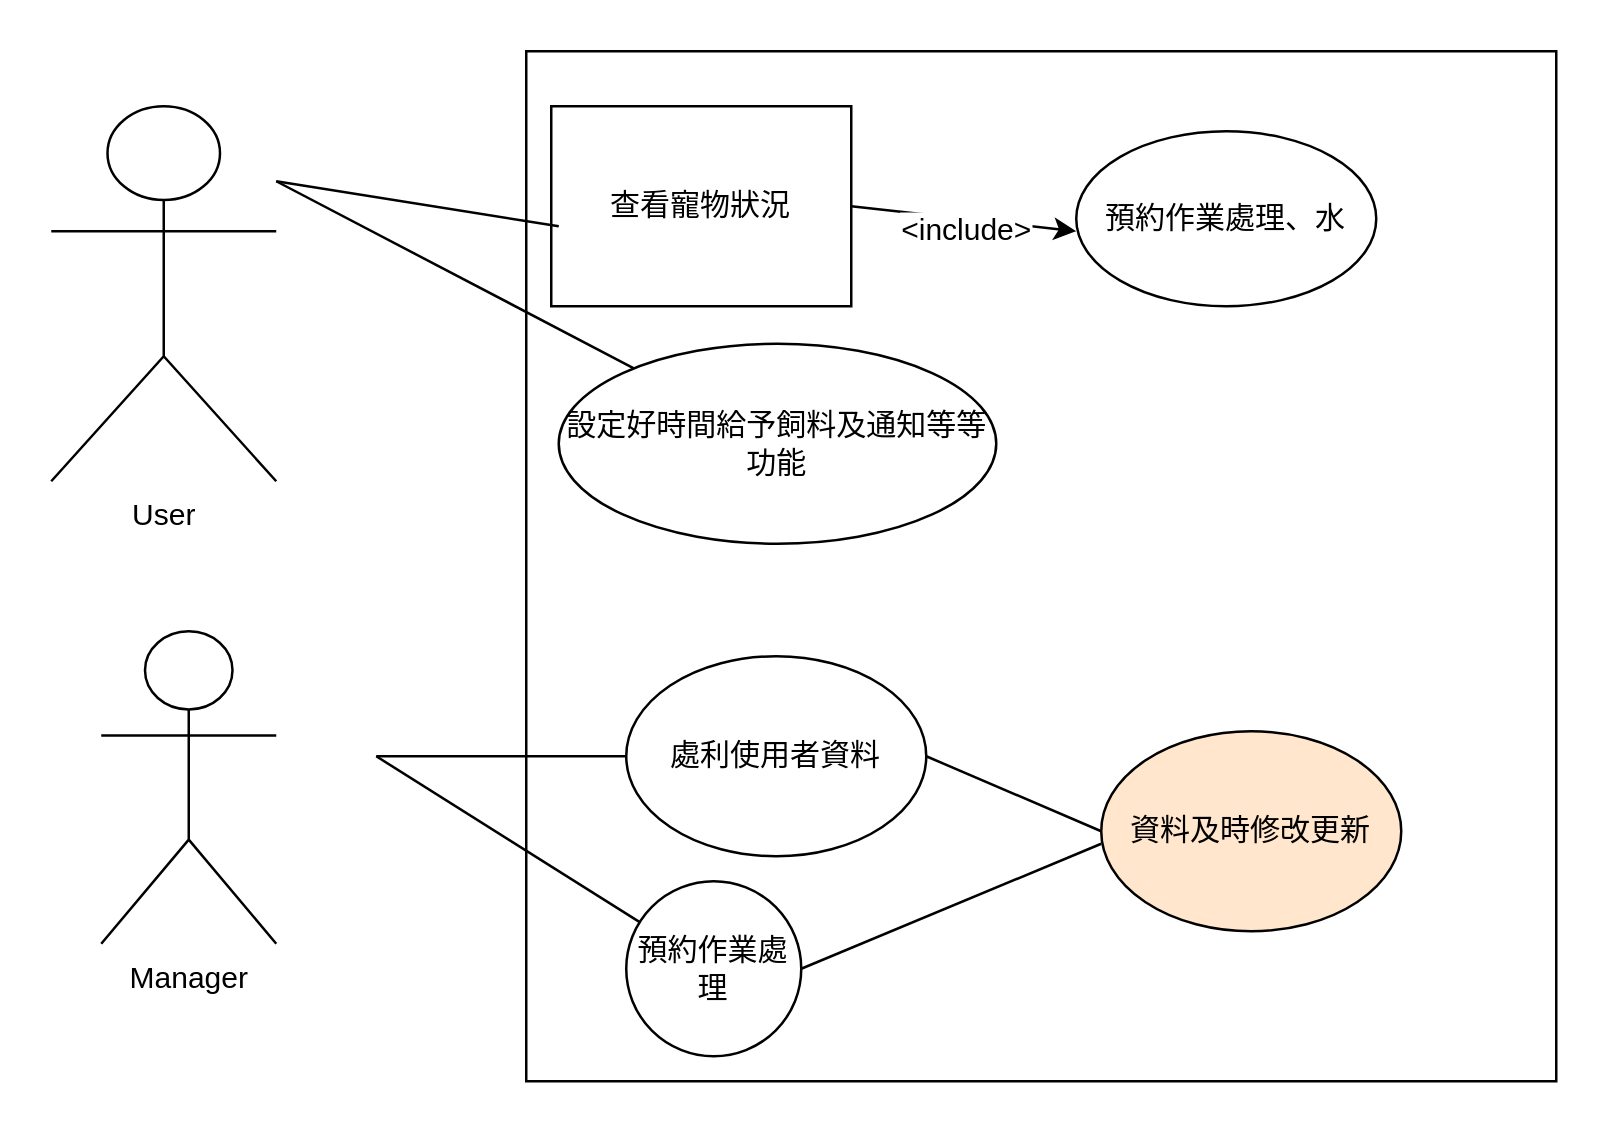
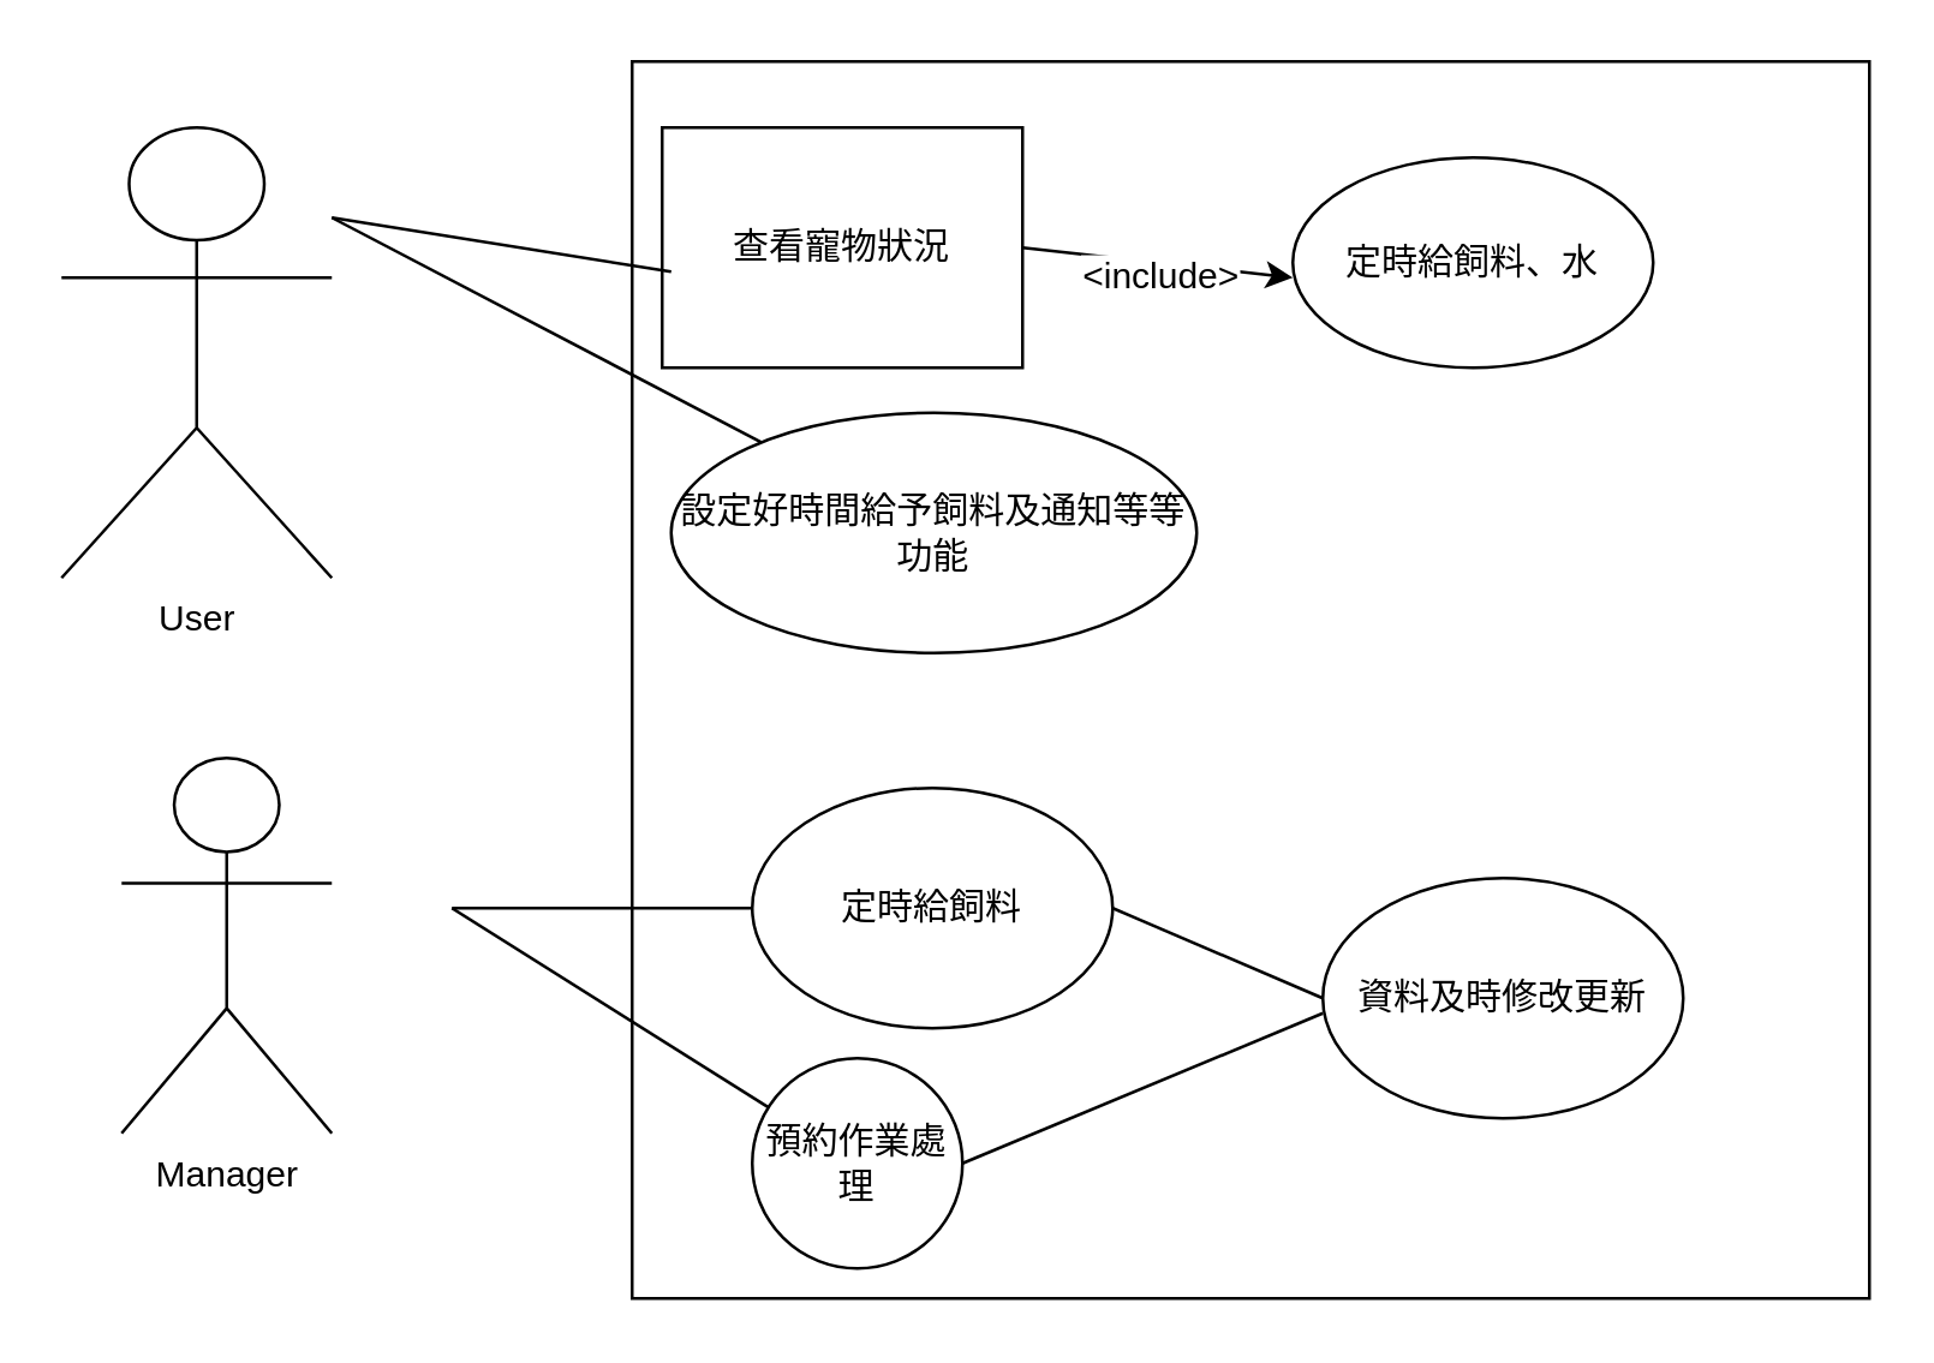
- <mxCell id="8" value="預約作業處理、水" style="ellipse;whiteSpace=wrap;html=1;" vertex="1" parent="1"><mxGeometry x="430" y="52" width="120" height="70" as="geometry" /></mxCell>
+ <mxCell id="8" value="定時給飼料、水" style="ellipse;whiteSpace=wrap;html=1;" vertex="1" parent="1"><mxGeometry x="430" y="52" width="120" height="70" as="geometry" /></mxCell>
- <mxCell id="13" value="處利使用者資料" style="ellipse;whiteSpace=wrap;html=1;" vertex="1" parent="1"><mxGeometry x="250" y="262" width="120" height="80" as="geometry" /></mxCell>
+ <mxCell id="13" value="定時給飼料" style="ellipse;whiteSpace=wrap;html=1;" vertex="1" parent="1"><mxGeometry x="250" y="262" width="120" height="80" as="geometry" /></mxCell>
- <mxCell id="18" value="資料及時修改更新" style="ellipse;whiteSpace=wrap;html=1;fillColor=#ffe6cc;" vertex="1" parent="1"><mxGeometry x="440" y="292" width="120" height="80" as="geometry" /></mxCell>
+ <mxCell id="18" value="資料及時修改更新" style="ellipse;whiteSpace=wrap;html=1;" vertex="1" parent="1"><mxGeometry x="440" y="292" width="120" height="80" as="geometry" /></mxCell>
